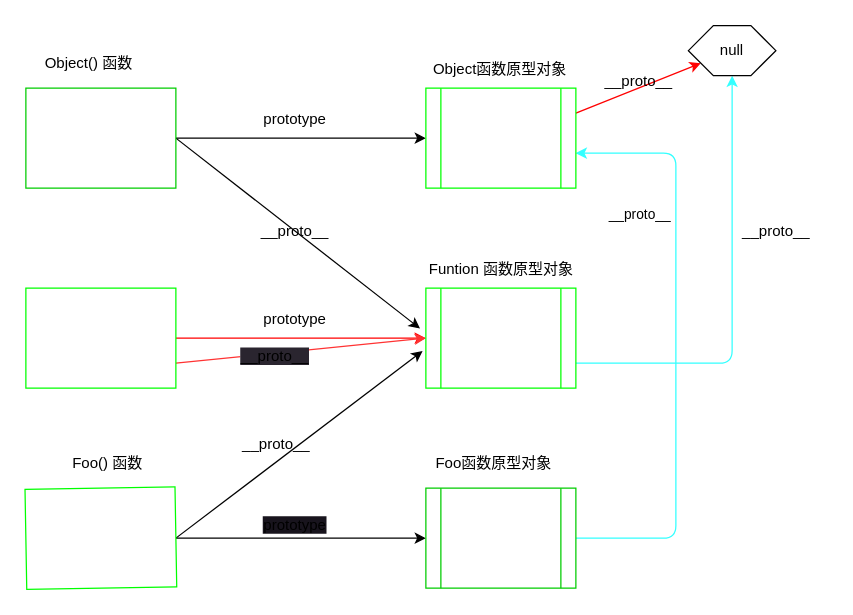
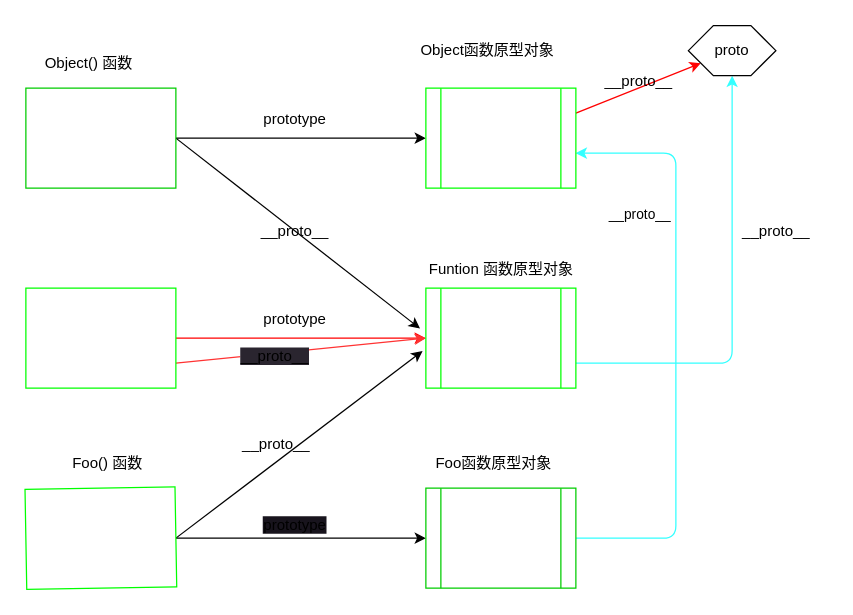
- <mxCell id="30" value="null" style="shape=hexagon;perimeter=hexagonPerimeter2;whiteSpace=wrap;html=1;fixedSize=1;" parent="1" vertex="1"><mxGeometry x="550" y="20" width="70" height="40" as="geometry" /></mxCell>
+ <mxCell id="30" value="proto" style="shape=hexagon;perimeter=hexagonPerimeter2;whiteSpace=wrap;html=1;fixedSize=1;" parent="1" vertex="1"><mxGeometry x="550" y="20" width="70" height="40" as="geometry" /></mxCell>
- <mxCell id="26" value="Object函数原型对象" style="text;html=1;align=center;verticalAlign=middle;resizable=0;points=[];autosize=1;strokeColor=none;fillColor=none;" parent="1" vertex="1"><mxGeometry x="334" y="40" width="130" height="30" as="geometry" /></mxCell>
+ <mxCell id="26" value="Object函数原型对象" style="text;html=1;align=center;verticalAlign=middle;resizable=0;points=[];autosize=1;strokeColor=none;fillColor=none;" parent="1" vertex="1"><mxGeometry x="324" y="25" width="130" height="30" as="geometry" /></mxCell>
